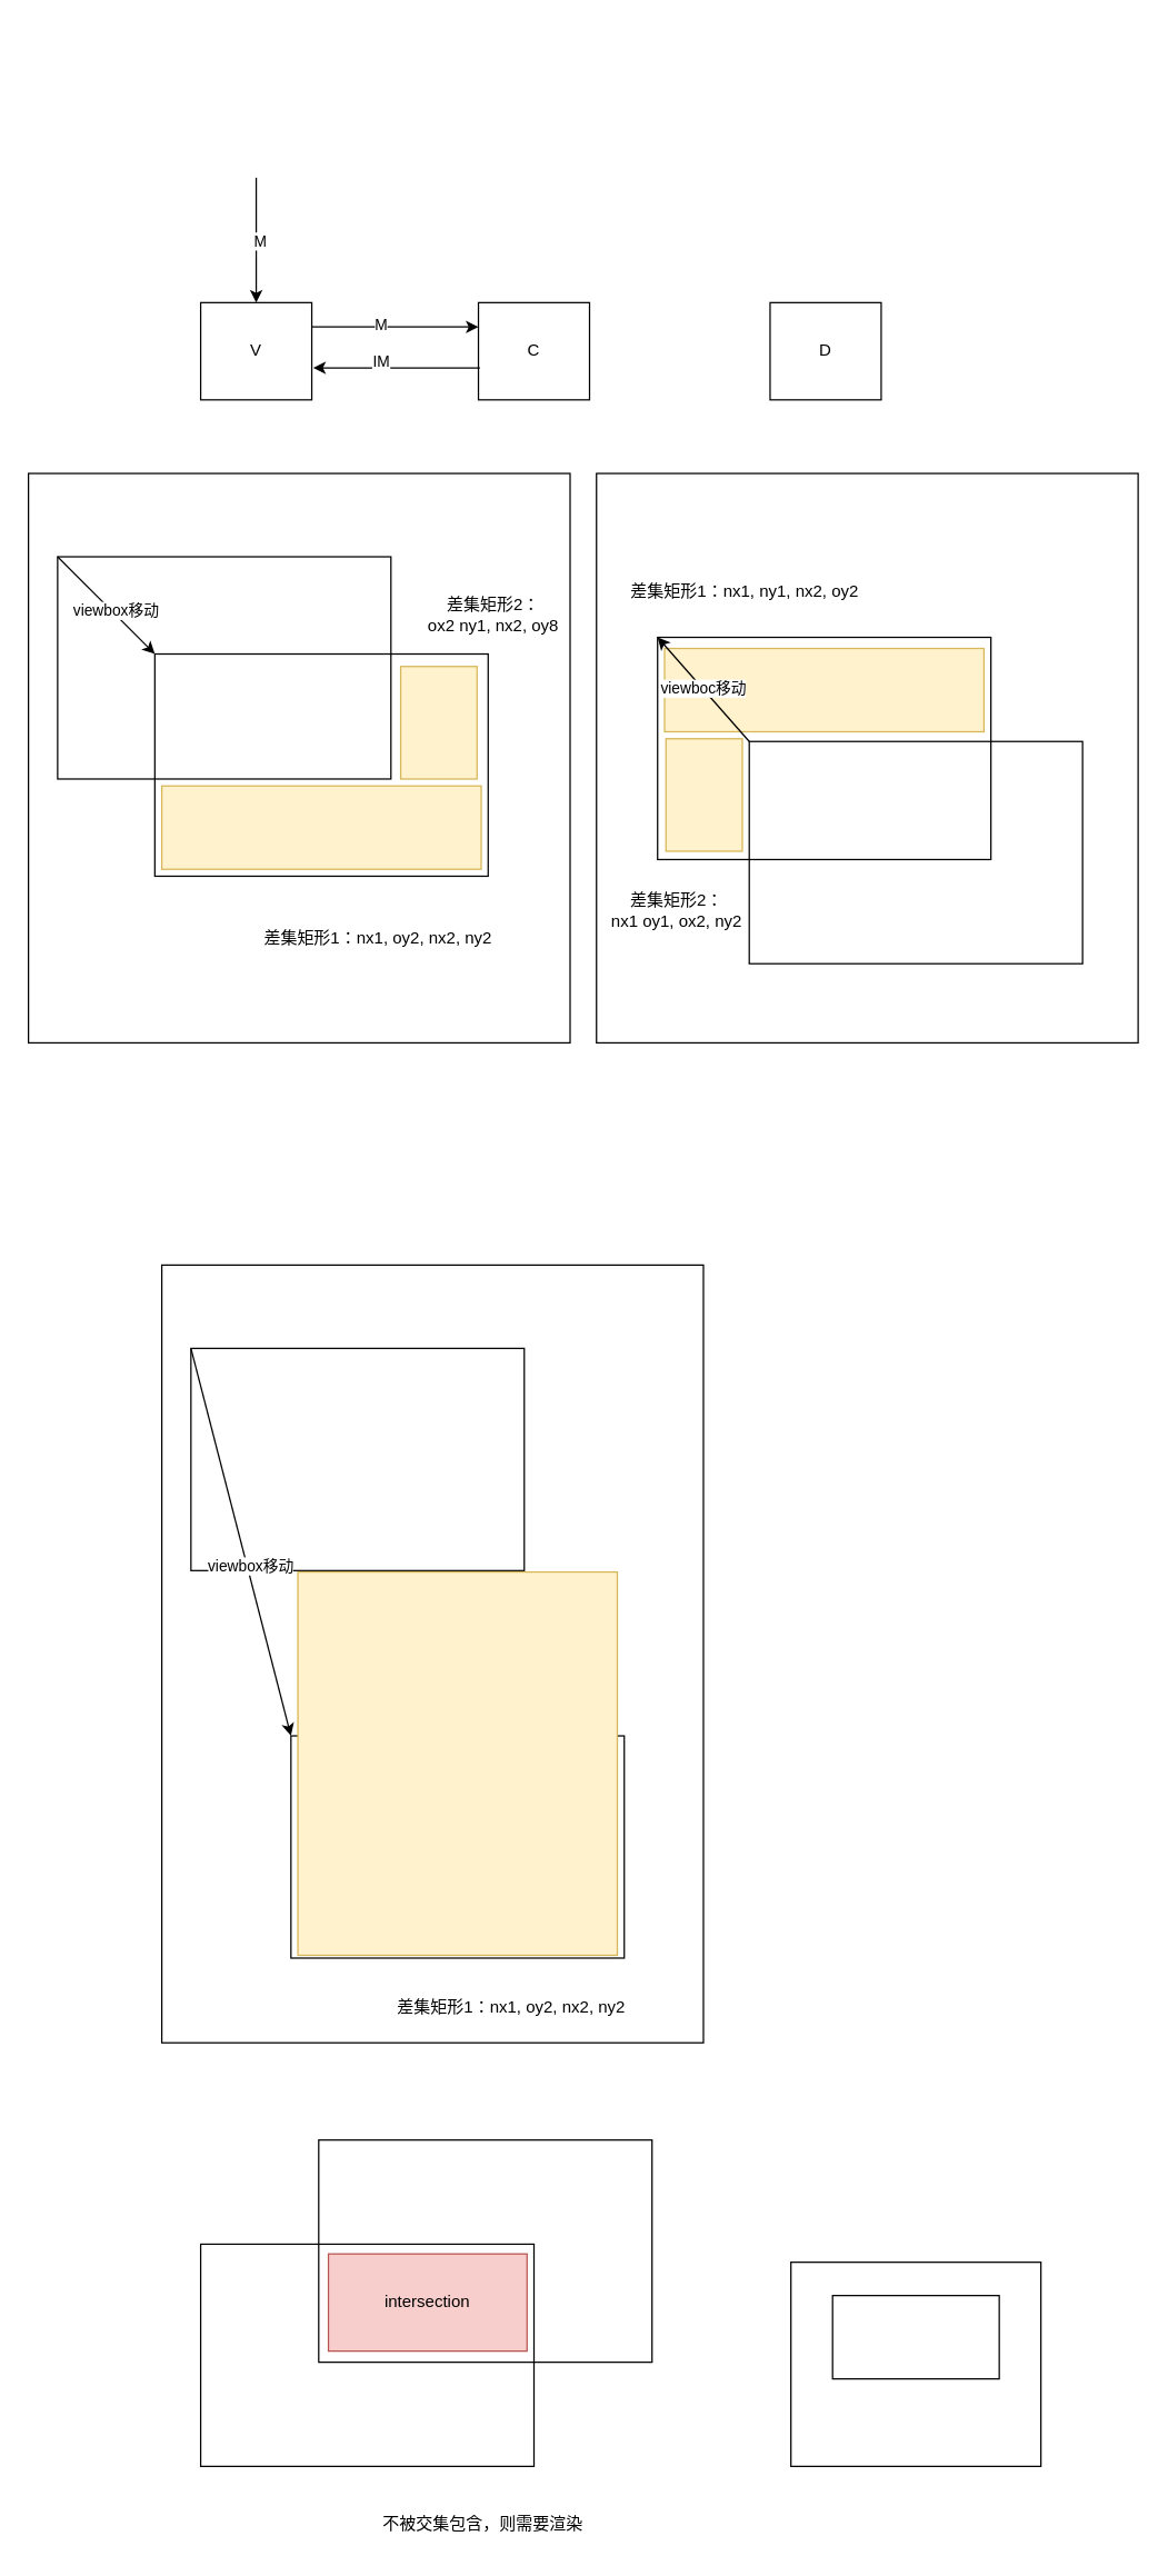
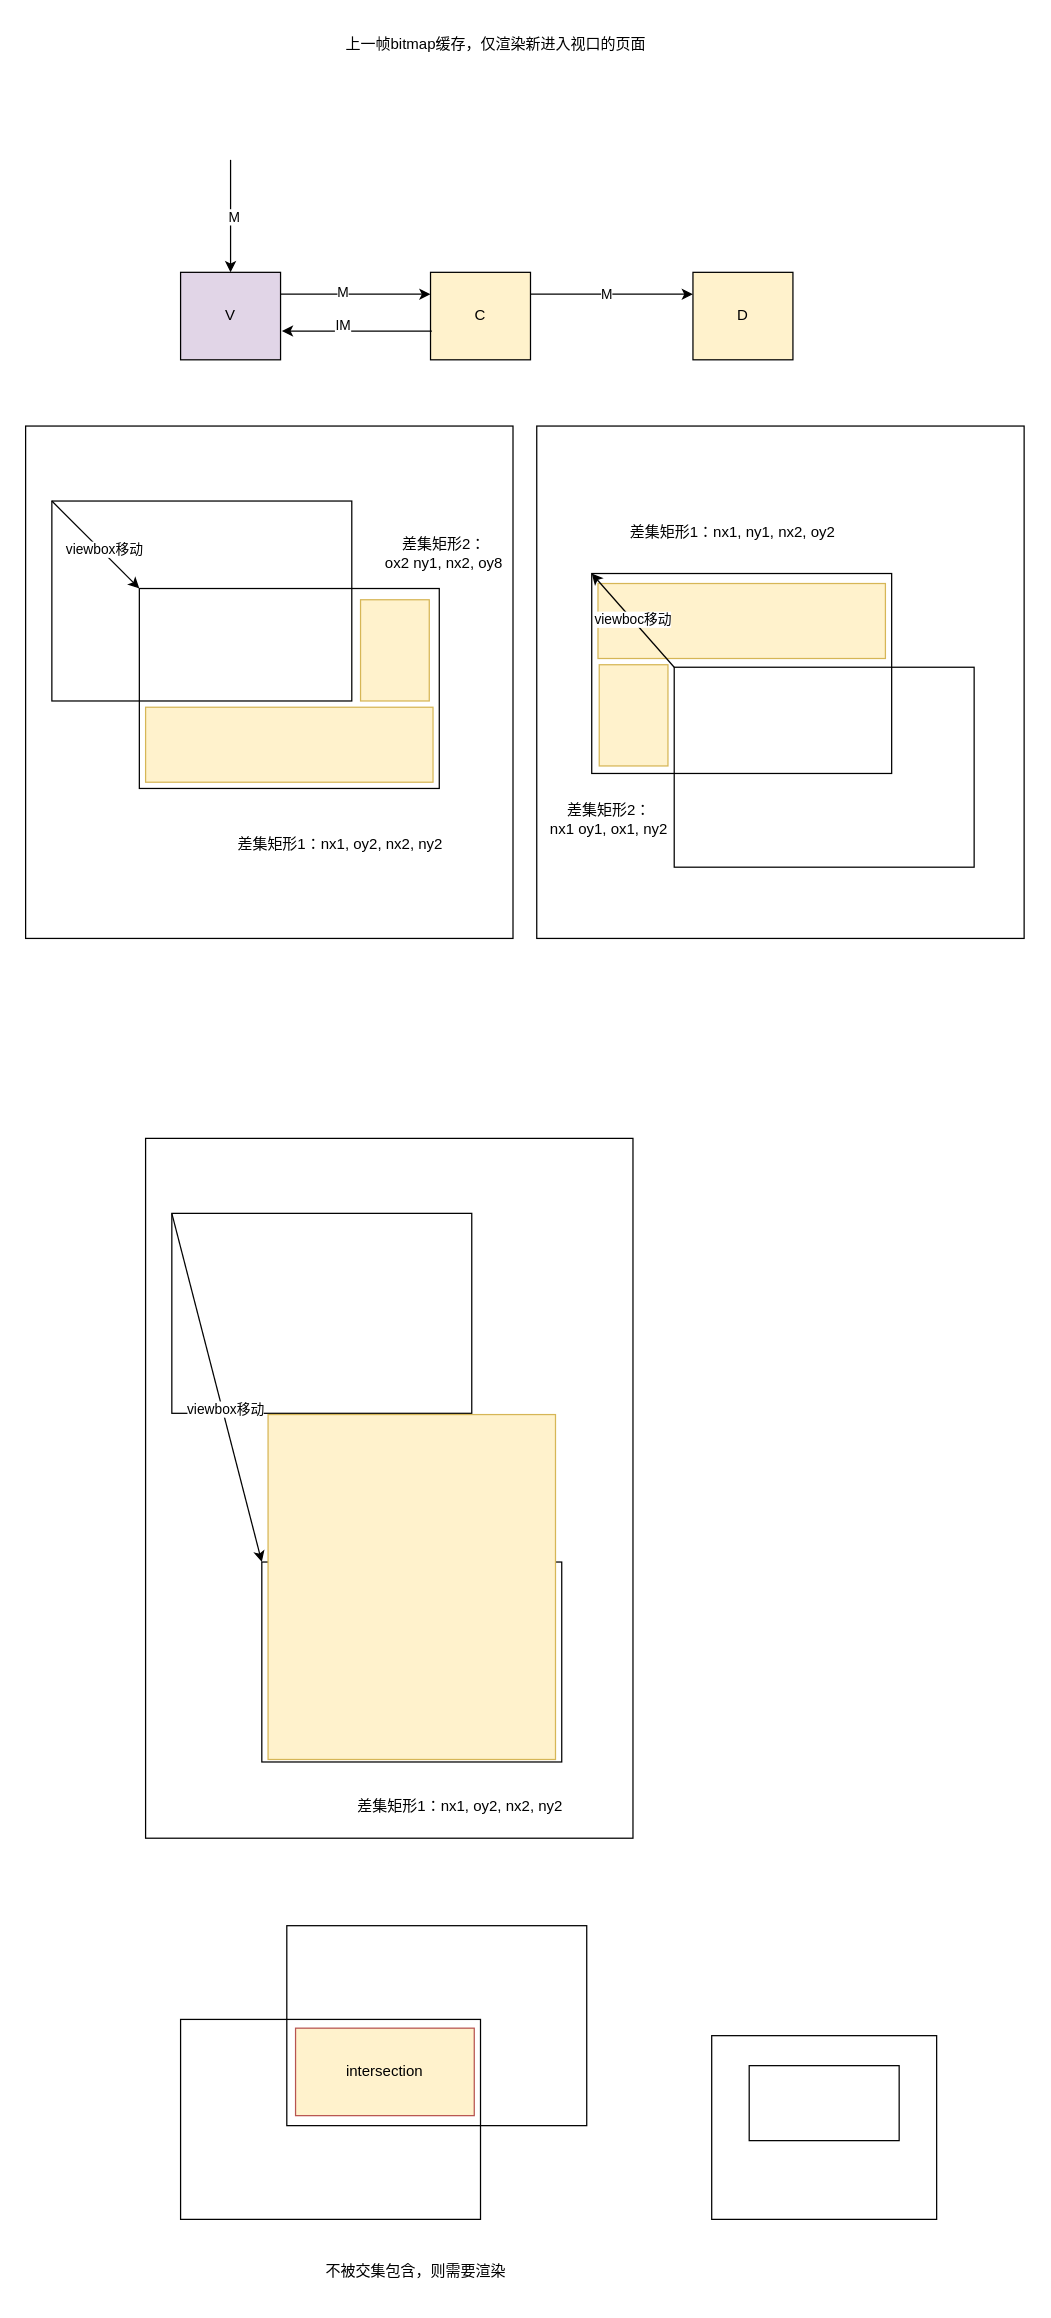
+ <mxCell id="35" value="上一帧bitmap缓存，仅渲染新进入视口的页面" style="text;html=1;strokeColor=none;fillColor=none;align=center;verticalAlign=middle;whiteSpace=wrap;rounded=0;" vertex="1" parent="1"><mxGeometry x="189" y="20" width="415" height="30" as="geometry" /></mxCell>
+ <mxCell id="9" value="" style="endArrow=classic;html=1;rounded=0;entryX=0;entryY=0.25;entryDx=0;entryDy=0;exitX=1;exitY=0.25;exitDx=0;exitDy=0;" parent="1" source="5" target="6" edge="1"><mxGeometry width="50" height="50" relative="1" as="geometry"><mxPoint x="434" y="327" as="sourcePoint" /><mxPoint x="354" y="245" as="targetPoint" /></mxGeometry></mxCell>
+ <mxCell id="10" value="M" style="edgeLabel;html=1;align=center;verticalAlign=middle;resizable=0;points=[];" parent="9" vertex="1" connectable="0"><mxGeometry x="-0.077" y="1" relative="1" as="geometry"><mxPoint y="1" as="offset" /></mxGeometry></mxCell>
- <mxCell id="3" value="V" style="rounded=0;whiteSpace=wrap;html=1;" parent="1" vertex="1"><mxGeometry x="144" y="217" width="80" height="70" as="geometry" /></mxCell>
+ <mxCell id="3" value="V" style="rounded=0;whiteSpace=wrap;html=1;fillColor=#e1d5e7;" parent="1" vertex="1"><mxGeometry x="144" y="217" width="80" height="70" as="geometry" /></mxCell>
- <mxCell id="5" value="C" style="rounded=0;whiteSpace=wrap;html=1;" parent="1" vertex="1"><mxGeometry x="344" y="217" width="80" height="70" as="geometry" /></mxCell>
+ <mxCell id="5" value="C" style="rounded=0;whiteSpace=wrap;html=1;fillColor=#fff2cc;" parent="1" vertex="1"><mxGeometry x="344" y="217" width="80" height="70" as="geometry" /></mxCell>
- <mxCell id="6" value="D" style="rounded=0;whiteSpace=wrap;html=1;" parent="1" vertex="1"><mxGeometry x="554" y="217" width="80" height="70" as="geometry" /></mxCell>
+ <mxCell id="6" value="D" style="rounded=0;whiteSpace=wrap;html=1;fillColor=#fff2cc;" parent="1" vertex="1"><mxGeometry x="554" y="217" width="80" height="70" as="geometry" /></mxCell>
- <mxCell id="27" value="差集矩形1：nx1, ny1, nx2, oy2" style="text;html=1;strokeColor=none;fillColor=none;align=center;verticalAlign=middle;whiteSpace=wrap;rounded=0;" vertex="1" parent="1"><mxGeometry x="444" y="410" width="184" height="30" as="geometry" /></mxCell>
+ <mxCell id="27" value="差集矩形1：nx1, ny1, nx2, oy2" style="text;html=1;strokeColor=none;fillColor=none;align=center;verticalAlign=middle;whiteSpace=wrap;rounded=0;" vertex="1" parent="1"><mxGeometry x="494" y="410" width="184" height="30" as="geometry" /></mxCell>
- <mxCell id="28" value="差集矩形2：&lt;br&gt;nx1 oy1, ox2, ny2" style="text;html=1;strokeColor=none;fillColor=none;align=center;verticalAlign=middle;whiteSpace=wrap;rounded=0;" vertex="1" parent="1"><mxGeometry x="420" y="640" width="134" height="30" as="geometry" /></mxCell>
+ <mxCell id="28" value="差集矩形2：&lt;br&gt;nx1 oy1, ox1, ny2" style="text;html=1;strokeColor=none;fillColor=none;align=center;verticalAlign=middle;whiteSpace=wrap;rounded=0;" vertex="1" parent="1"><mxGeometry x="420" y="640" width="134" height="30" as="geometry" /></mxCell>
- <mxCell id="33" value="intersection" style="rounded=0;whiteSpace=wrap;html=1;fillColor=#f8cecc;strokeColor=#b85450;" vertex="1" parent="1"><mxGeometry x="236" y="1622" width="143" height="70" as="geometry" /></mxCell>
+ <mxCell id="33" value="intersection" style="rounded=0;whiteSpace=wrap;html=1;fillColor=#fff2cc;strokeColor=#b85450;" vertex="1" parent="1"><mxGeometry x="236" y="1622" width="143" height="70" as="geometry" /></mxCell>
- <mxCell id="34" value="不被交集包含，则需要渲染" style="text;html=1;strokeColor=none;fillColor=none;align=center;verticalAlign=middle;whiteSpace=wrap;rounded=0;" vertex="1" parent="1"><mxGeometry x="246" y="1802" width="203" height="30" as="geometry" /></mxCell>
+ <mxCell id="34" value="不被交集包含，则需要渲染" style="text;html=1;strokeColor=none;fillColor=none;align=center;verticalAlign=middle;whiteSpace=wrap;rounded=0;" vertex="1" parent="1"><mxGeometry x="231" y="1802" width="203" height="30" as="geometry" /></mxCell>
